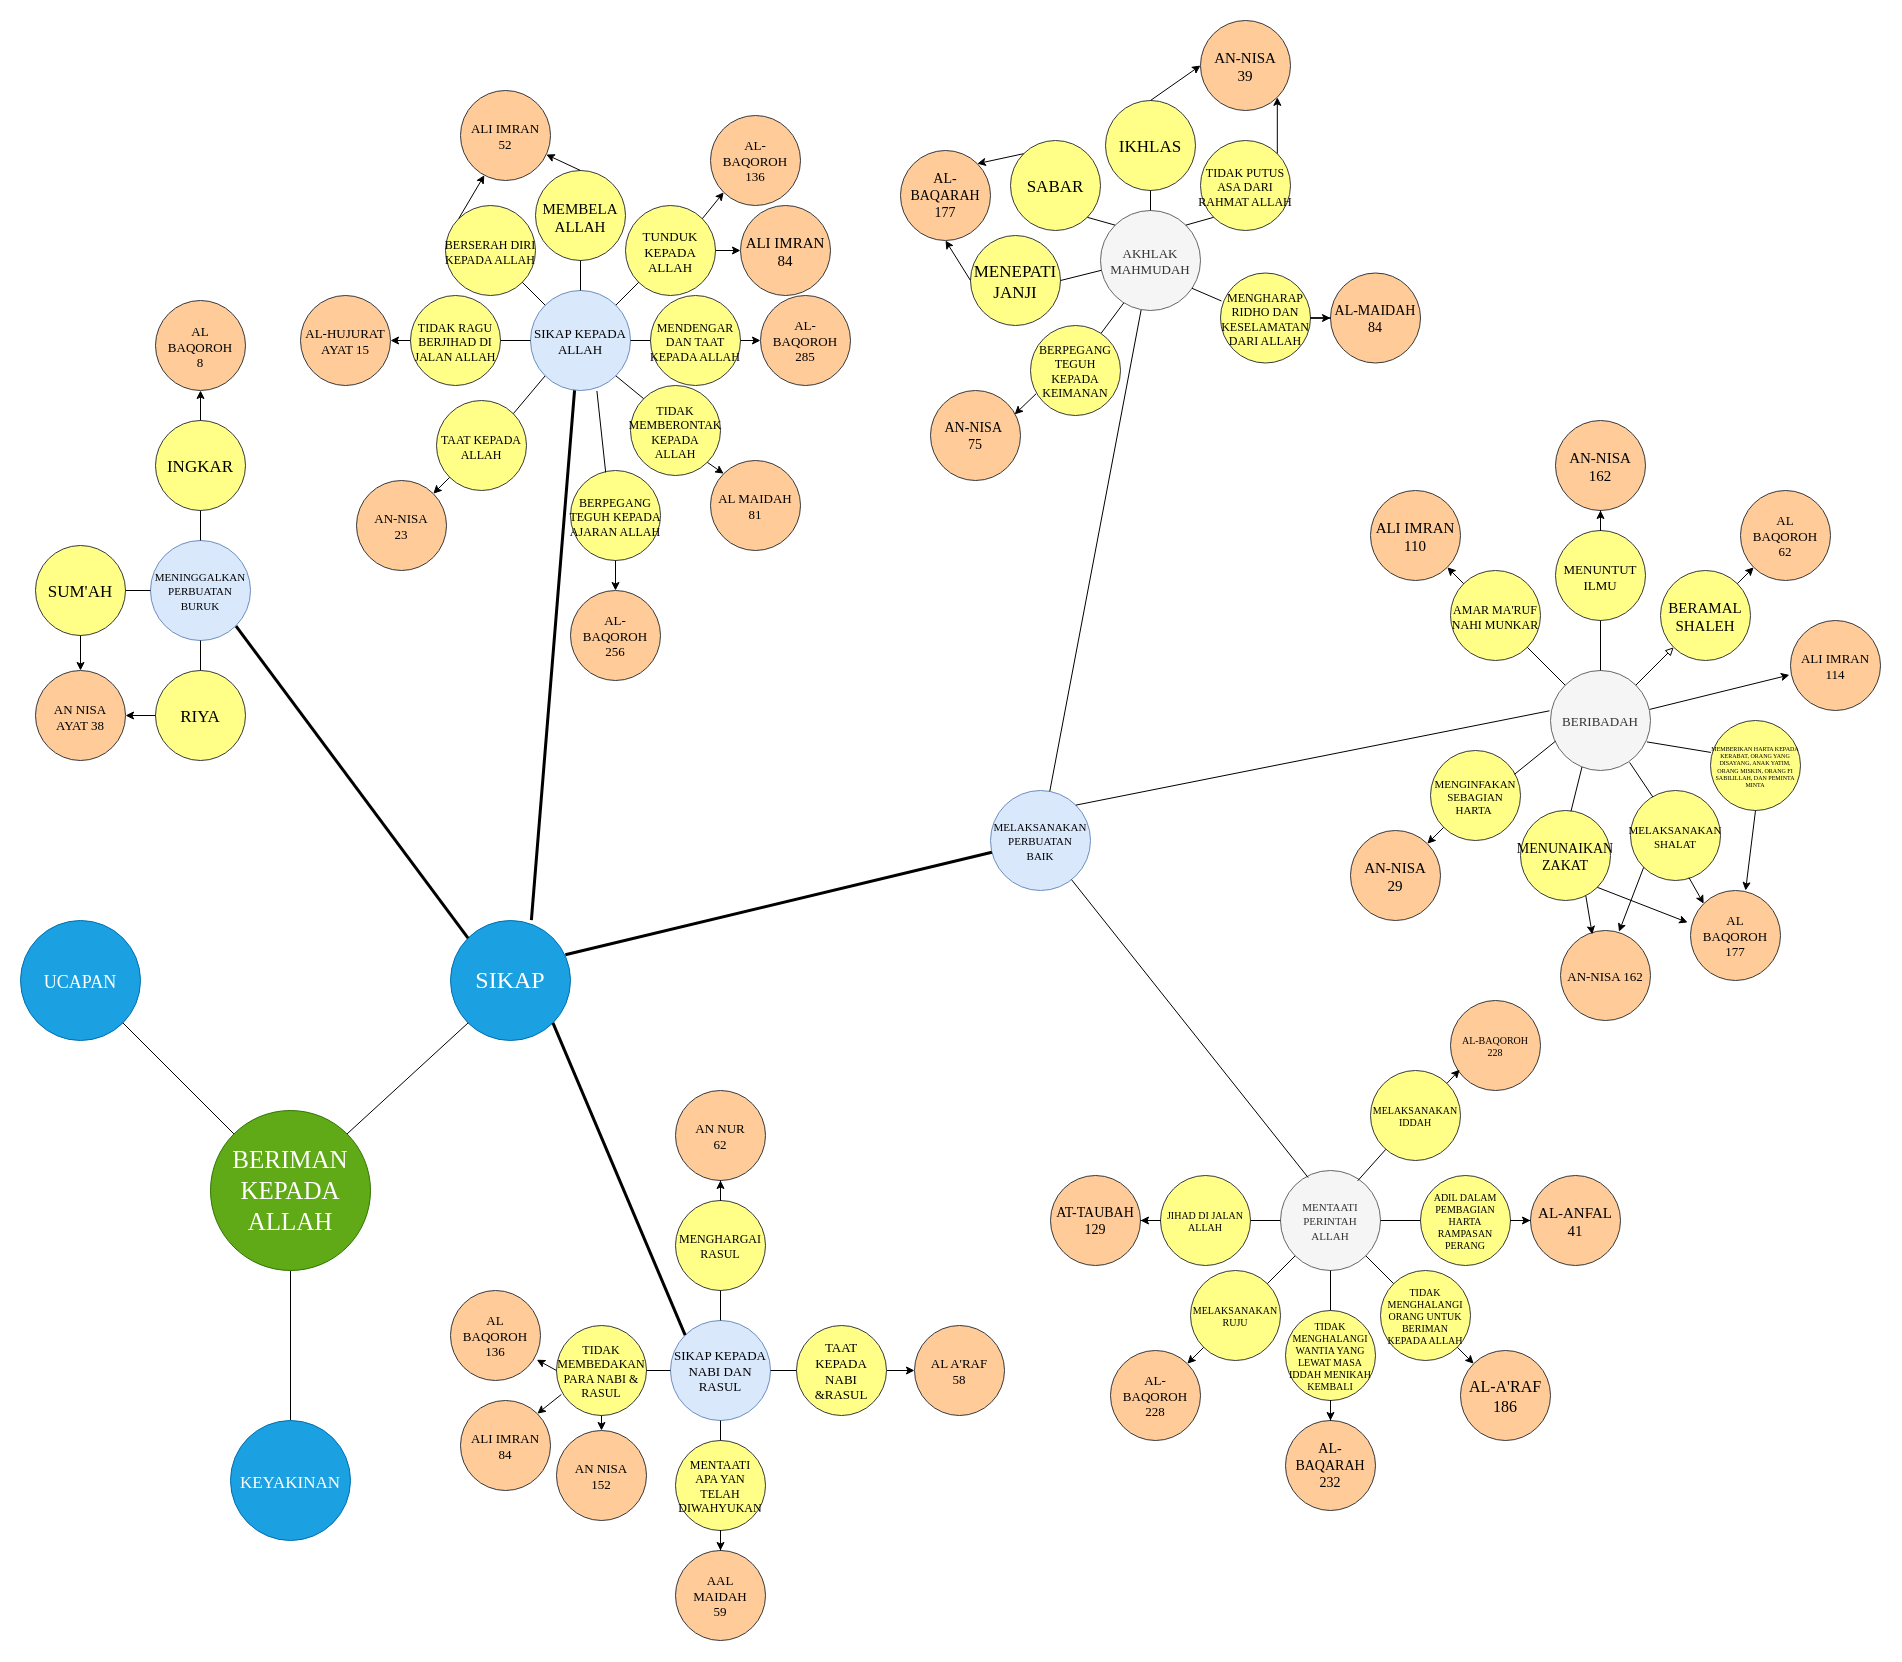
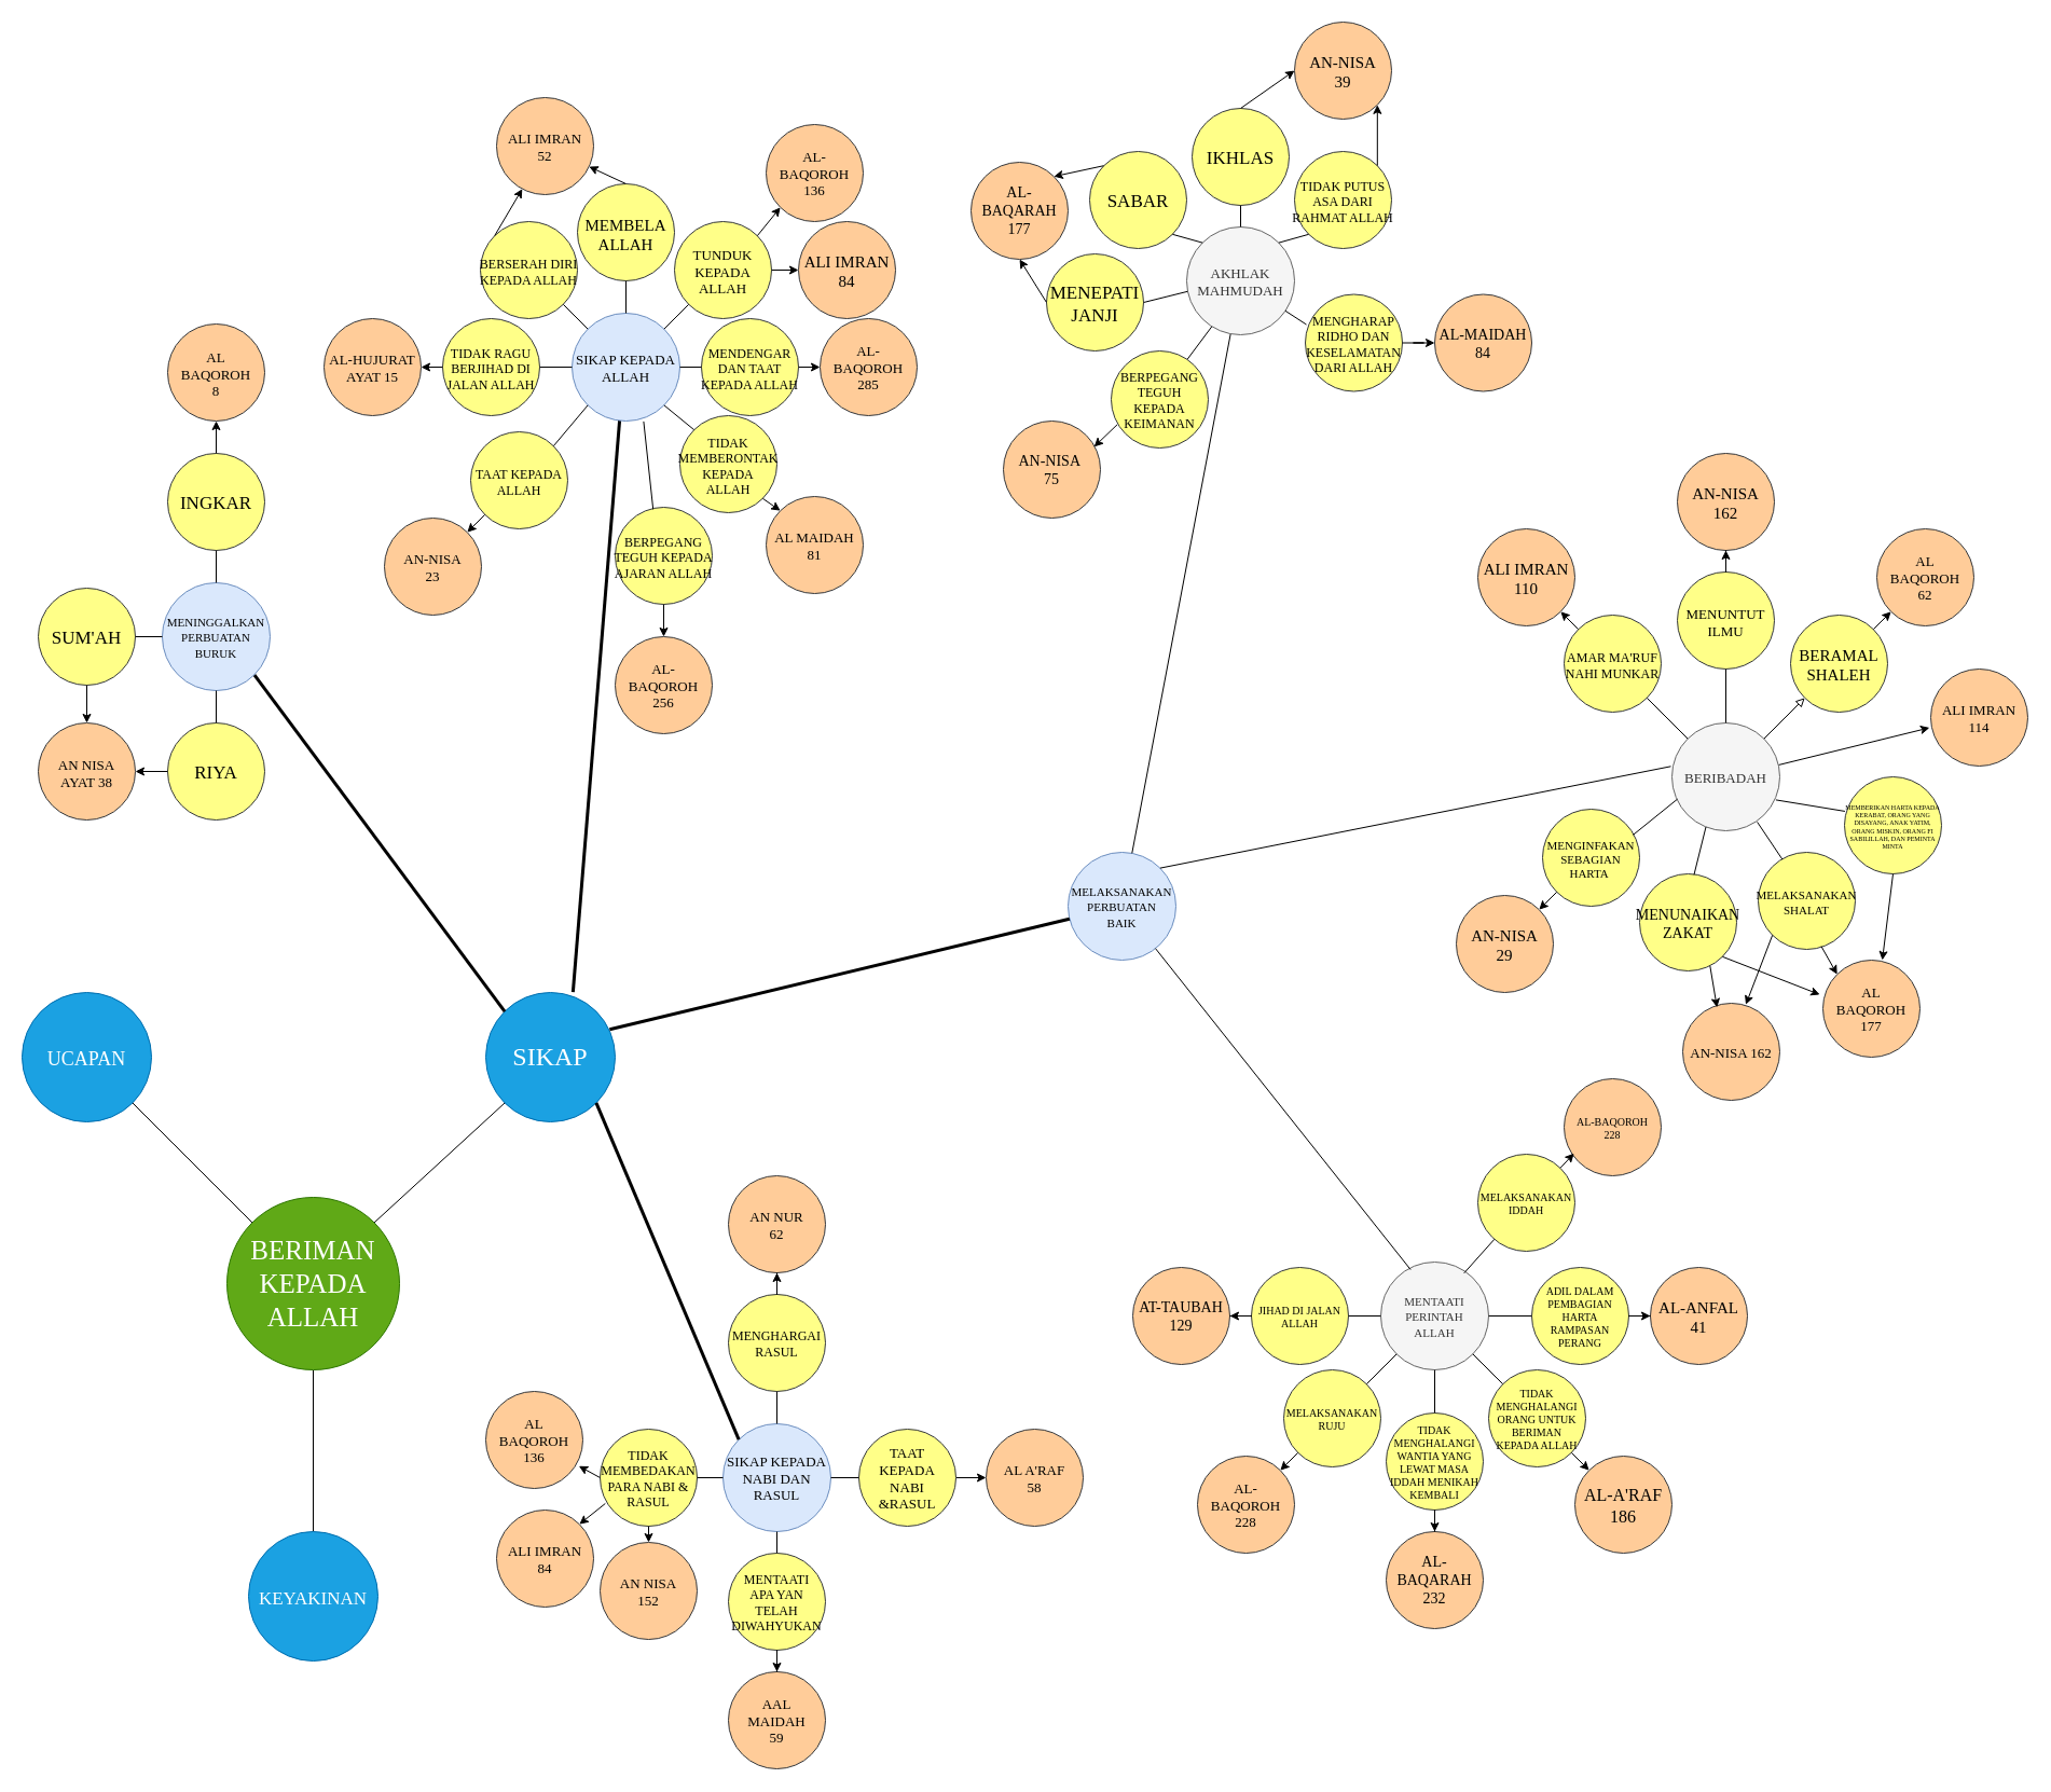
- <mxCell id="114" value="MENGHARAP RIDHO DAN KESELAMATAN DARI ALLAH" style="ellipse;whiteSpace=wrap;html=1;aspect=fixed;spacingTop=3;spacing=-1;fontSize=12;fontFamily=Tahoma;horizontal=1;fillColor=#ffff88;strokeColor=#36393d;" vertex="1" parent="98"><mxGeometry x="320" y="252.5" width="90" height="90" as="geometry" /></mxCell>
+ <mxCell id="114" value="MENGHARAP RIDHO DAN KESELAMATAN DARI ALLAH" style="ellipse;whiteSpace=wrap;html=1;aspect=fixed;spacingTop=3;spacing=-1;fontSize=12;fontFamily=Tahoma;horizontal=1;fillColor=#ffff88;strokeColor=#36393d;" vertex="1" parent="98"><mxGeometry x="310" y="252.5" width="90" height="90" as="geometry" /></mxCell>
